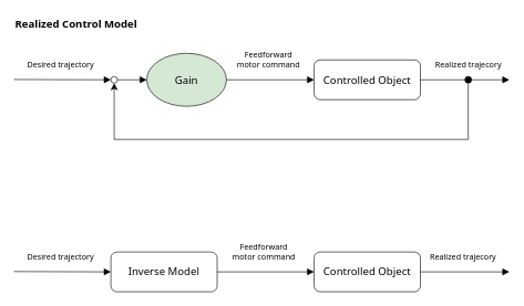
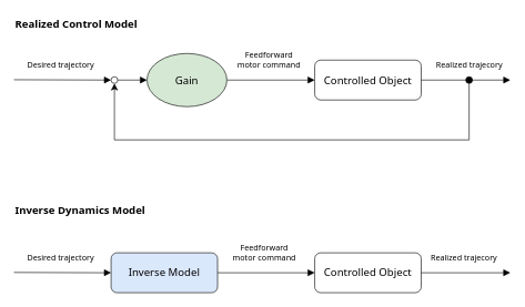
+ <mxCell id="9" value="&lt;span style=&quot;color: rgb(0, 0, 0); font-family: &amp;quot;Segoe UI&amp;quot;; font-size: 16px; font-style: normal; font-variant-ligatures: normal; font-variant-caps: normal; font-weight: 700; letter-spacing: normal; orphans: 2; text-align: left; text-indent: 0px; text-transform: none; widows: 2; word-spacing: 0px; -webkit-text-stroke-width: 0px; text-decoration-thickness: initial; text-decoration-style: initial; text-decoration-color: initial; float: none; display: inline !important;&quot;&gt;Inverse Dynamics Model&lt;/span&gt;" style="text;whiteSpace=wrap;html=1;fontSize=16;" vertex="1" parent="2"><mxGeometry width="220" height="40" as="geometry" /></mxCell>
- <mxCell id="4" value="&lt;font&gt;Inverse Model&lt;/font&gt;" style="rounded=1;whiteSpace=wrap;html=1;fontSize=16;rotation=0;fontFamily=Segoe UI;" vertex="1" parent="3"><mxGeometry x="146" width="160" height="60" as="geometry" /></mxCell>
+ <mxCell id="4" value="&lt;font&gt;Inverse Model&lt;/font&gt;" style="rounded=1;whiteSpace=wrap;html=1;fontSize=16;rotation=0;fontFamily=Segoe UI;fillColor=#dae8fc;" vertex="1" parent="3"><mxGeometry x="146" width="160" height="60" as="geometry" /></mxCell>
